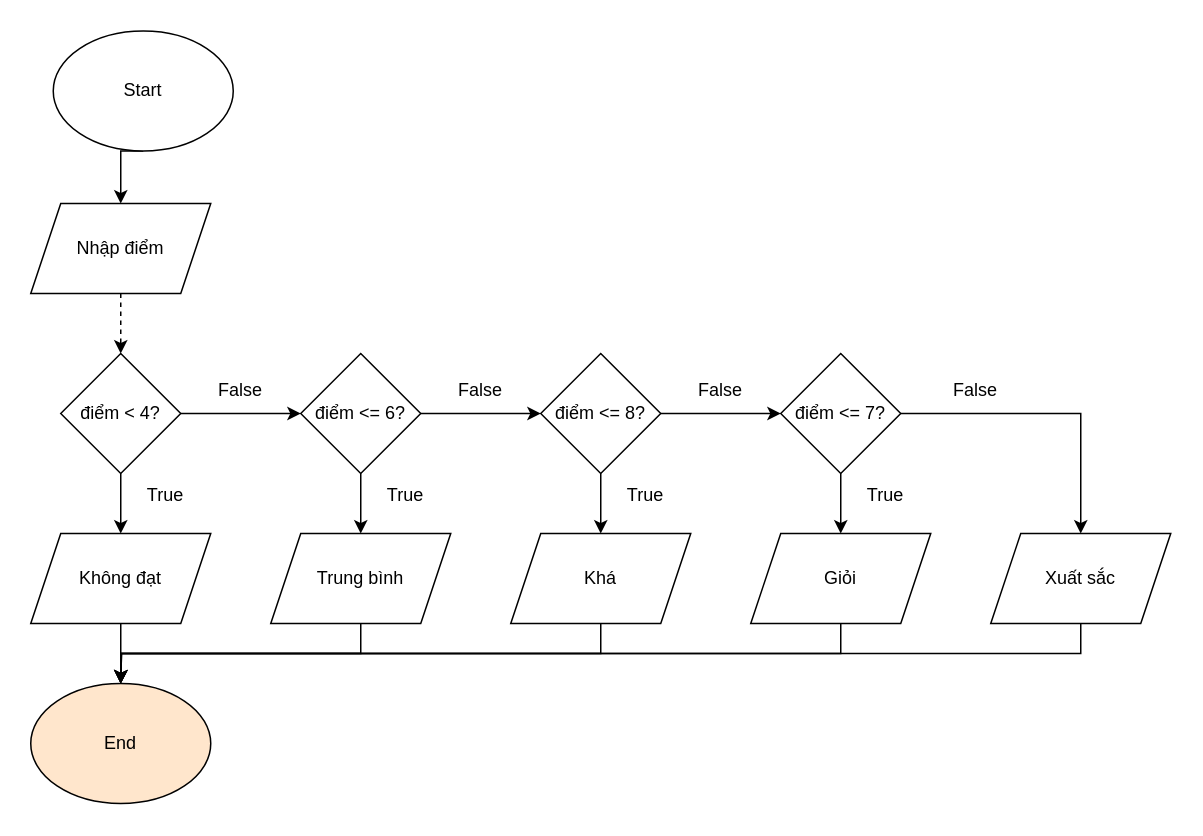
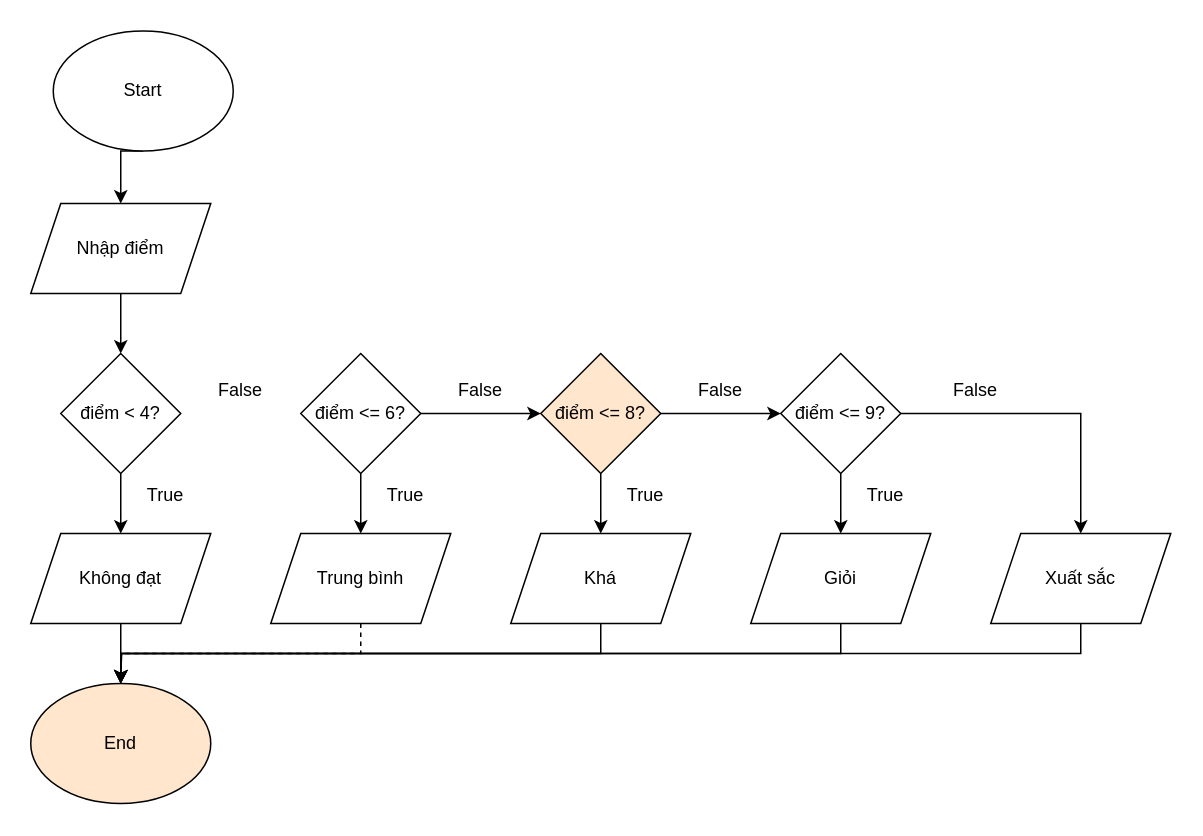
- <mxCell id="4" style="edgeStyle=orthogonalEdgeStyle;rounded=0;orthogonalLoop=1;jettySize=auto;html=1;exitX=0.5;exitY=1;exitDx=0;exitDy=0;entryX=0.5;entryY=0;entryDx=0;entryDy=0;dashed=1;" edge="1" parent="1" source="5" target="8"><mxGeometry relative="1" as="geometry" /></mxCell>
+ <mxCell id="4" style="edgeStyle=orthogonalEdgeStyle;rounded=0;orthogonalLoop=1;jettySize=auto;html=1;exitX=0.5;exitY=1;exitDx=0;exitDy=0;entryX=0.5;entryY=0;entryDx=0;entryDy=0;" edge="1" parent="1" source="5" target="8"><mxGeometry relative="1" as="geometry" /></mxCell>
- <mxCell id="7" style="edgeStyle=orthogonalEdgeStyle;rounded=0;orthogonalLoop=1;jettySize=auto;html=1;exitX=1;exitY=0.5;exitDx=0;exitDy=0;entryX=0;entryY=0.5;entryDx=0;entryDy=0;" edge="1" parent="1" source="8" target="13"><mxGeometry relative="1" as="geometry" /></mxCell>
- <mxCell id="18" value="điểm &amp;lt;= 8?" style="rhombus;whiteSpace=wrap;html=1;" vertex="1" parent="1"><mxGeometry x="360" y="235" width="80" height="80" as="geometry" /></mxCell>
+ <mxCell id="18" value="điểm &amp;lt;= 8?" style="rhombus;whiteSpace=wrap;html=1;fillColor=#ffe6cc;" vertex="1" parent="1"><mxGeometry x="360" y="235" width="80" height="80" as="geometry" /></mxCell>
- <mxCell id="22" value="điểm &amp;lt;= 7?" style="rhombus;whiteSpace=wrap;html=1;" vertex="1" parent="1"><mxGeometry x="520" y="235" width="80" height="80" as="geometry" /></mxCell>
+ <mxCell id="22" value="điểm &amp;lt;= 9?" style="rhombus;whiteSpace=wrap;html=1;" vertex="1" parent="1"><mxGeometry x="520" y="235" width="80" height="80" as="geometry" /></mxCell>
- <mxCell id="14" style="edgeStyle=orthogonalEdgeStyle;rounded=0;orthogonalLoop=1;jettySize=auto;html=1;exitX=0.5;exitY=1;exitDx=0;exitDy=0;entryX=0.5;entryY=0;entryDx=0;entryDy=0;" edge="1" parent="1" source="15" target="28"><mxGeometry relative="1" as="geometry" /></mxCell>
+ <mxCell id="14" style="edgeStyle=orthogonalEdgeStyle;rounded=0;orthogonalLoop=1;jettySize=auto;html=1;exitX=0.5;exitY=1;exitDx=0;exitDy=0;entryX=0.5;entryY=0;entryDx=0;entryDy=0;dashed=1;" edge="1" parent="1" source="15" target="28"><mxGeometry relative="1" as="geometry" /></mxCell>
